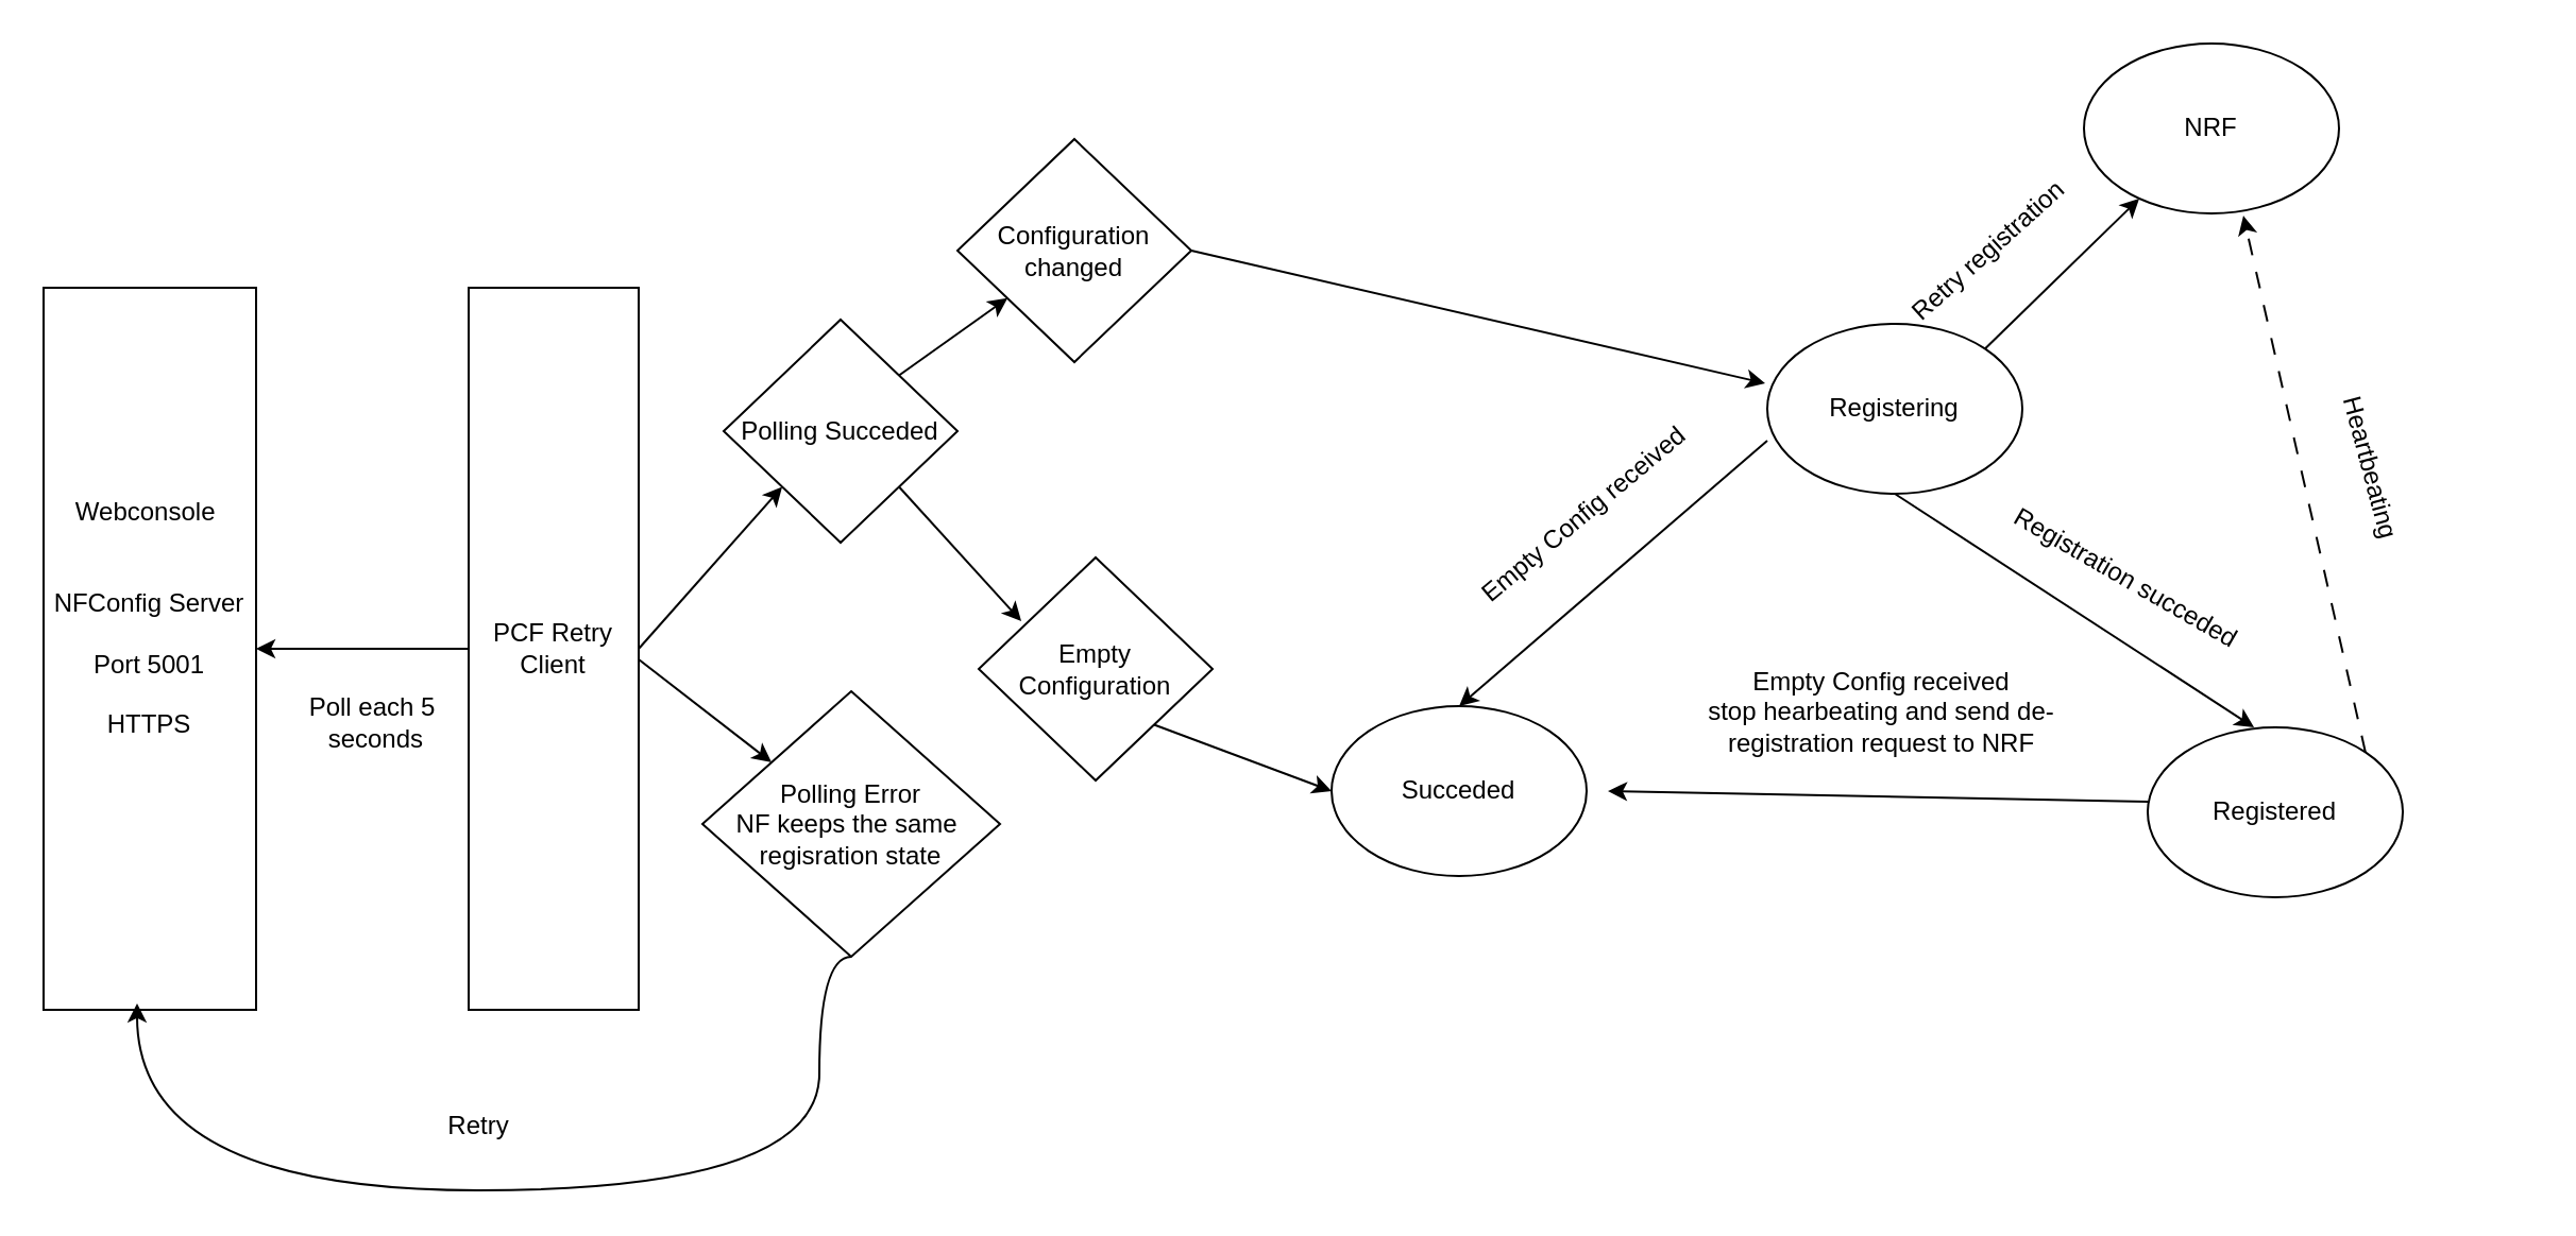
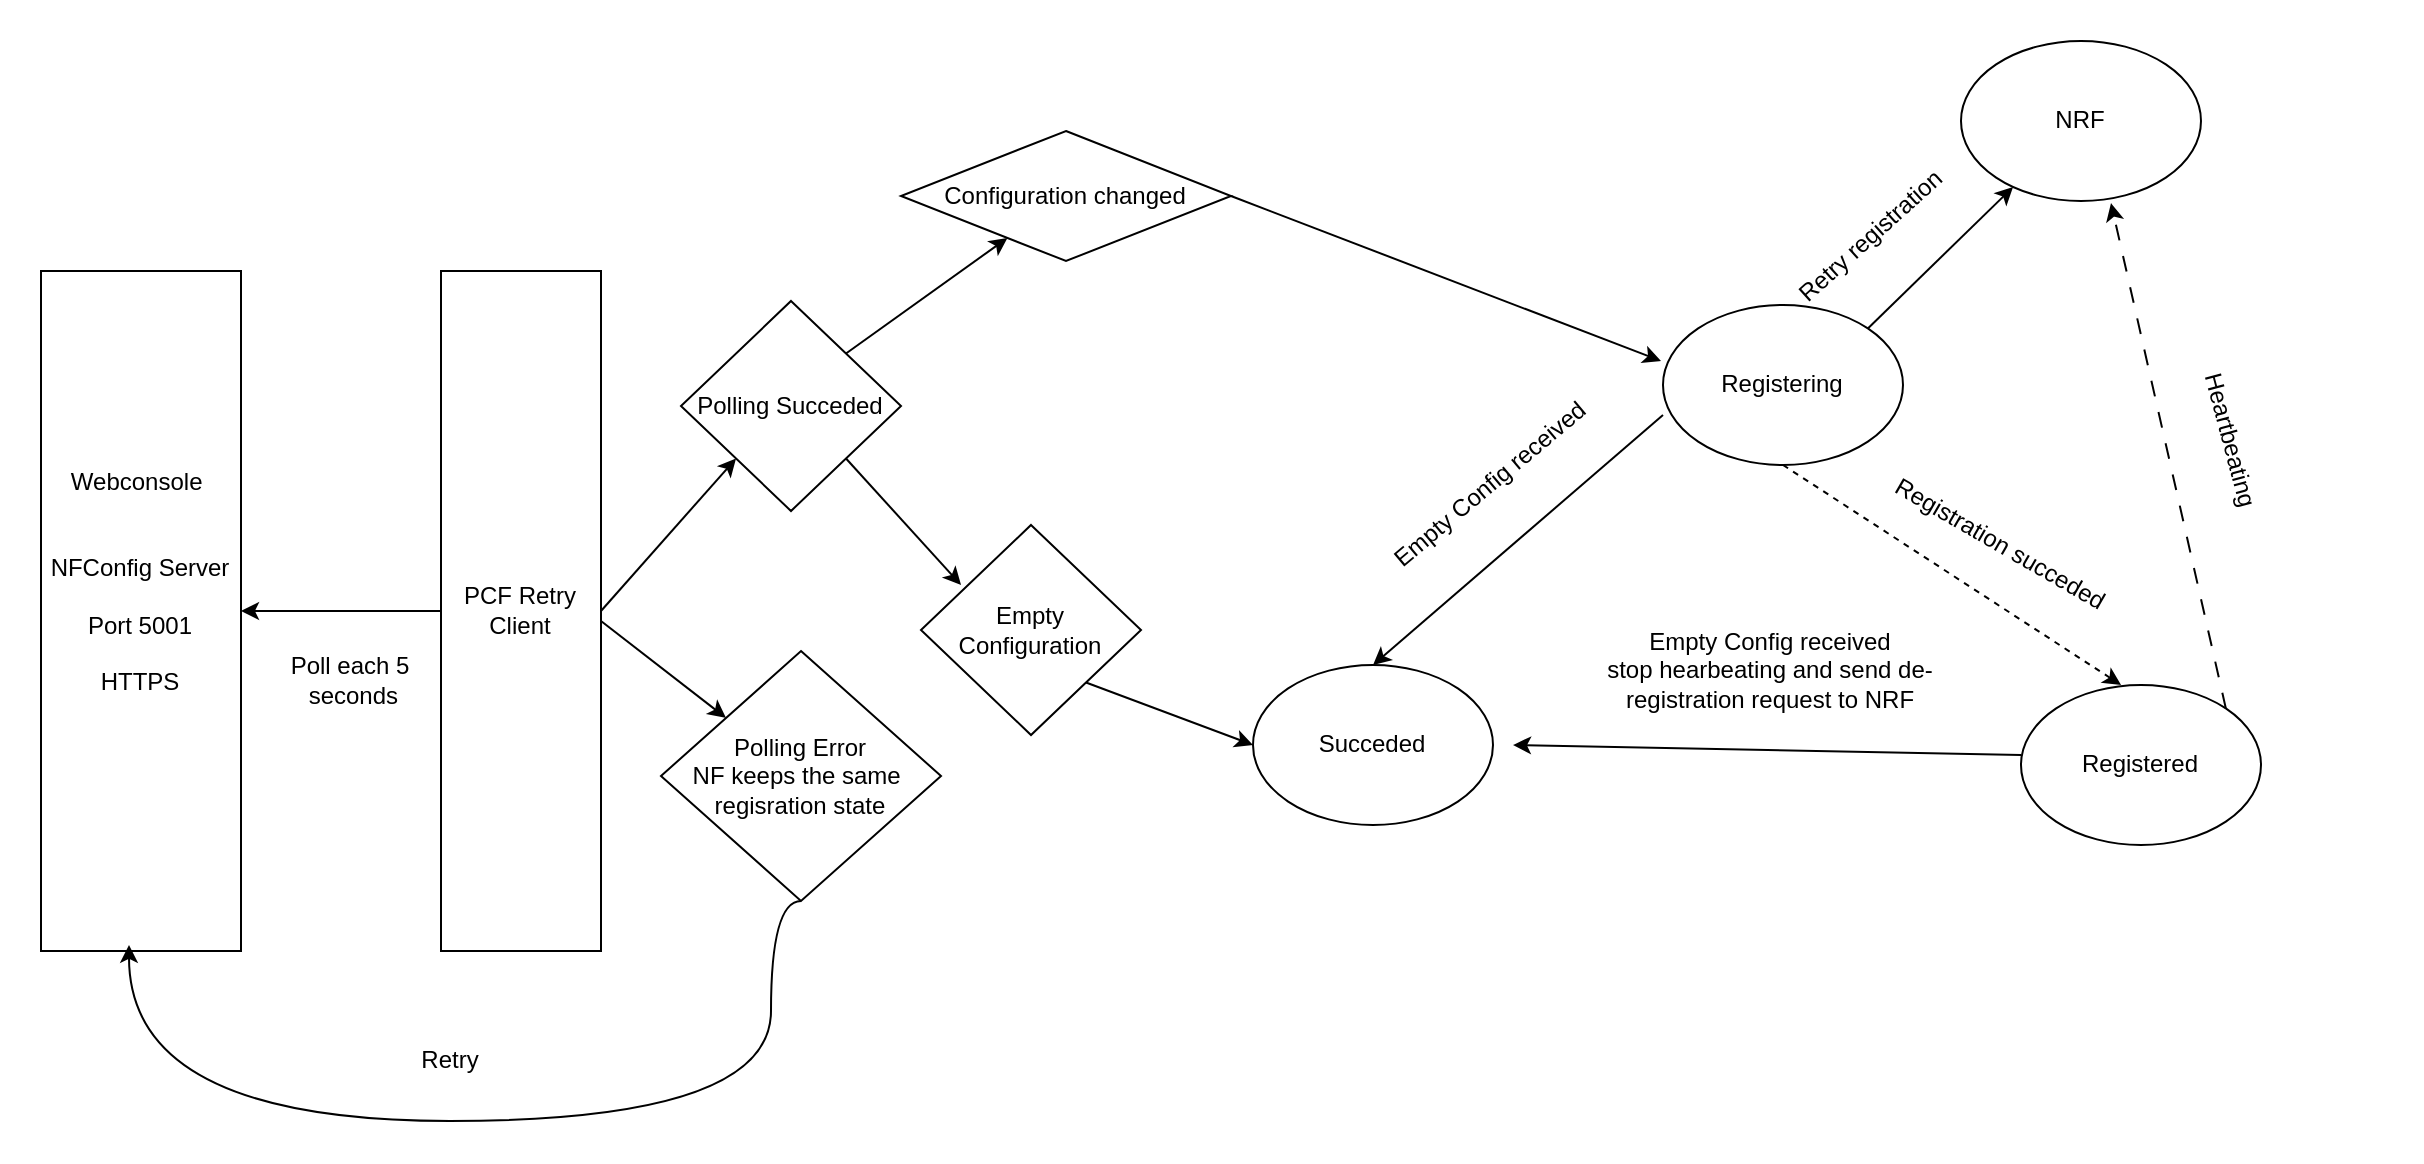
- <mxCell id="19" value="Configuration changed" style="rhombus;whiteSpace=wrap;html=1;fillColor=light-dark(#FFFFFF,#666600);" vertex="1" parent="1"><mxGeometry x="450" y="65" width="110" height="105" as="geometry" /></mxCell>
+ <mxCell id="19" value="Configuration changed" style="rhombus;whiteSpace=wrap;html=1;fillColor=light-dark(#FFFFFF,#666600);" vertex="1" parent="1"><mxGeometry x="450" y="65" width="165" height="65" as="geometry" /></mxCell>
- <mxCell id="9" value="" style="endArrow=classic;html=1;rounded=0;entryX=0.417;entryY=0;entryDx=0;entryDy=0;entryPerimeter=0;exitX=0.5;exitY=1;exitDx=0;exitDy=0;" edge="1" parent="1" source="3" target="4"><mxGeometry width="50" height="50" relative="1" as="geometry"><mxPoint x="900" y="237" as="sourcePoint" /><mxPoint x="776" y="377" as="targetPoint" /><Array as="points" /></mxGeometry></mxCell>
+ <mxCell id="9" value="" style="endArrow=classic;html=1;rounded=0;entryX=0.417;entryY=0;entryDx=0;entryDy=0;entryPerimeter=0;exitX=0.5;exitY=1;exitDx=0;exitDy=0;dashed=1;" edge="1" parent="1" source="3" target="4"><mxGeometry width="50" height="50" relative="1" as="geometry"><mxPoint x="900" y="237" as="sourcePoint" /><mxPoint x="776" y="377" as="targetPoint" /><Array as="points" /></mxGeometry></mxCell>
